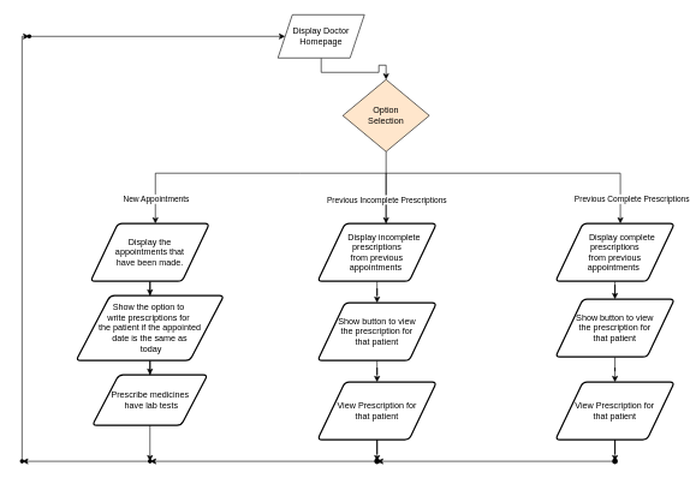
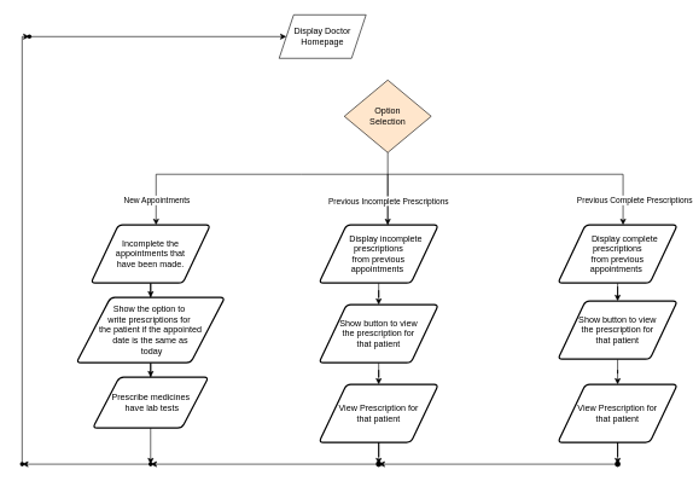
- <mxCell id="2" value="" style="edgeStyle=orthogonalEdgeStyle;rounded=0;orthogonalLoop=1;jettySize=auto;html=1;" parent="1" source="42" target="12" edge="1"><mxGeometry relative="1" as="geometry" /></mxCell>
- <mxCell id="14" value="Display the&lt;div&gt;appointments&amp;nbsp;&lt;span style=&quot;background-color: initial;&quot;&gt;that&lt;/span&gt;&lt;/div&gt;&lt;div&gt;&lt;span style=&quot;background-color: initial;&quot;&gt;have been made.&lt;/span&gt;&lt;/div&gt;" style="shape=parallelogram;html=1;strokeWidth=2;perimeter=parallelogramPerimeter;whiteSpace=wrap;rounded=1;arcSize=12;size=0.23;" parent="1" vertex="1"><mxGeometry x="125" y="310" width="165" height="80" as="geometry" /></mxCell>
+ <mxCell id="14" value="Incomplete the&lt;div&gt;appointments&amp;nbsp;&lt;span style=&quot;background-color: initial;&quot;&gt;that&lt;/span&gt;&lt;/div&gt;&lt;div&gt;&lt;span style=&quot;background-color: initial;&quot;&gt;have been made.&lt;/span&gt;&lt;/div&gt;" style="shape=parallelogram;html=1;strokeWidth=2;perimeter=parallelogramPerimeter;whiteSpace=wrap;rounded=1;arcSize=12;size=0.23;" parent="1" vertex="1"><mxGeometry x="125" y="310" width="165" height="80" as="geometry" /></mxCell>
